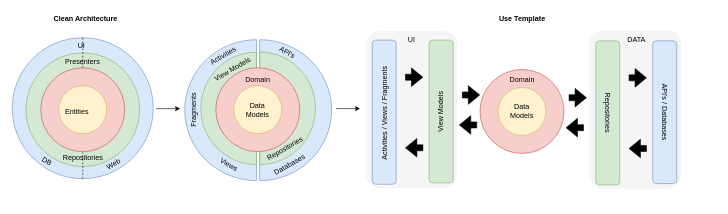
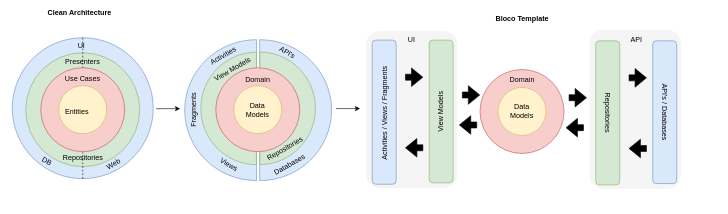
- <mxCell id="24" value="Clean Architecture" style="text;html=1;strokeColor=none;fillColor=none;align=center;verticalAlign=middle;whiteSpace=wrap;rounded=0;fontStyle=1" parent="1" vertex="1"><mxGeometry x="76" y="20" width="132.5" height="20" as="geometry" /></mxCell>
+ <mxCell id="24" value="Clean Architecture" style="text;html=1;strokeColor=none;fillColor=none;align=center;verticalAlign=middle;whiteSpace=wrap;rounded=0;fontStyle=1" parent="1" vertex="1"><mxGeometry x="66" y="10" width="132.5" height="20" as="geometry" /></mxCell>
- <mxCell id="25" value="Use Template" style="text;html=1;strokeColor=none;fillColor=none;align=center;verticalAlign=middle;whiteSpace=wrap;rounded=0;fontStyle=1" parent="1" vertex="1"><mxGeometry x="803.75" y="20" width="132.5" height="20" as="geometry" /></mxCell>
+ <mxCell id="25" value="Bloco Template" style="text;html=1;strokeColor=none;fillColor=none;align=center;verticalAlign=middle;whiteSpace=wrap;rounded=0;fontStyle=1" parent="1" vertex="1"><mxGeometry x="803.75" y="20" width="132.5" height="20" as="geometry" /></mxCell>
- <mxCell id="58" value="DATA" style="text;html=1;strokeColor=none;fillColor=none;align=center;verticalAlign=middle;whiteSpace=wrap;rounded=0;" vertex="1" parent="1"><mxGeometry x="1040.74" y="55" width="40" height="20" as="geometry" /></mxCell>
+ <mxCell id="58" value="API" style="text;html=1;strokeColor=none;fillColor=none;align=center;verticalAlign=middle;whiteSpace=wrap;rounded=0;" vertex="1" parent="1"><mxGeometry x="1040.74" y="55" width="40" height="20" as="geometry" /></mxCell>
+ <mxCell id="16" value="Use Cases" style="text;html=1;strokeColor=none;fillColor=none;align=center;verticalAlign=middle;whiteSpace=wrap;rounded=0;" parent="1" vertex="1"><mxGeometry x="106.25" y="120" width="62.5" height="20" as="geometry" /></mxCell>
